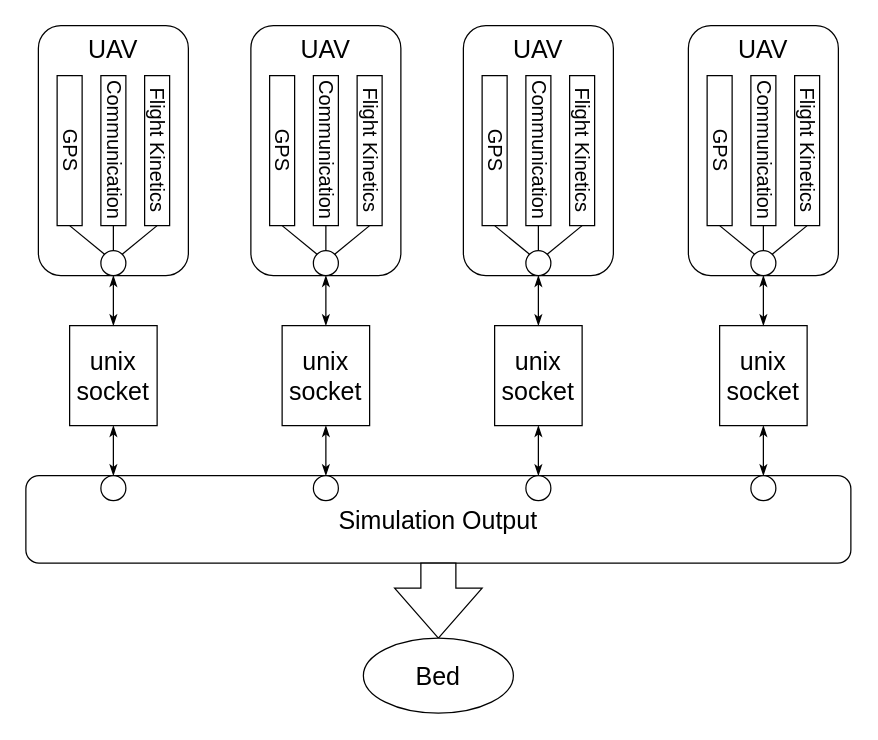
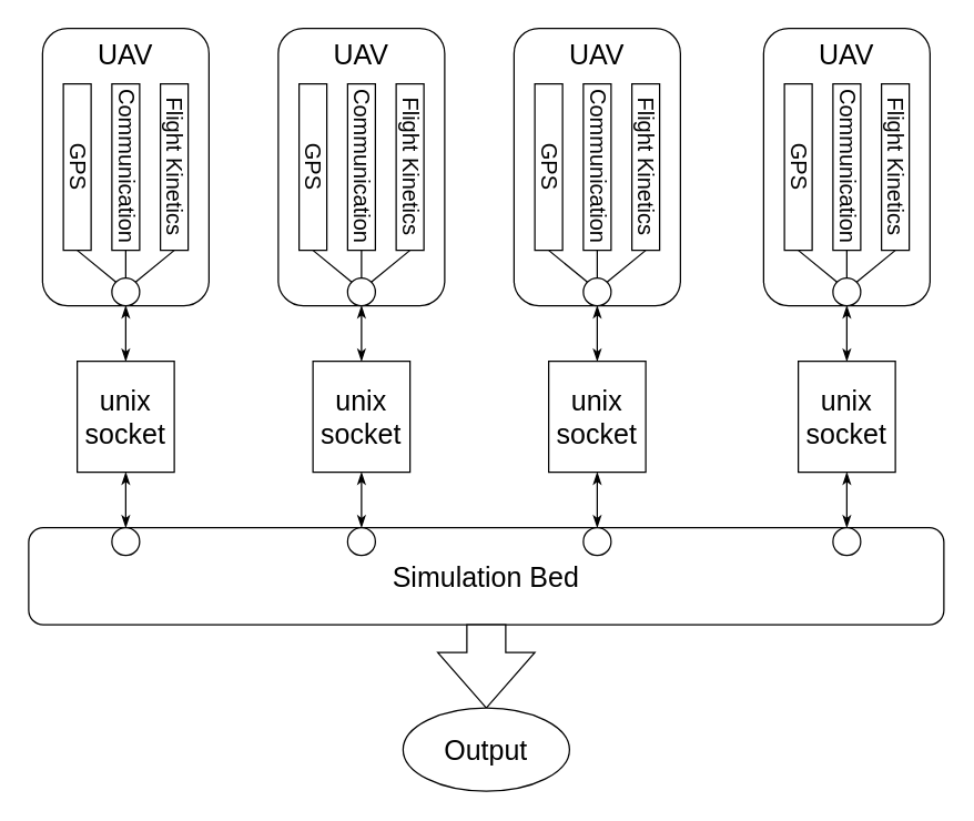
- <mxCell id="3" value="Simulation Output" style="rounded=1;whiteSpace=wrap;html=1;fontSize=20;" vertex="1" parent="1"><mxGeometry x="20" y="380" width="660" height="70" as="geometry" /></mxCell>
+ <mxCell id="3" value="Simulation Bed" style="rounded=1;whiteSpace=wrap;html=1;fontSize=20;" vertex="1" parent="1"><mxGeometry x="20" y="380" width="660" height="70" as="geometry" /></mxCell>
- <mxCell id="52" value="Bed" style="ellipse;whiteSpace=wrap;html=1;fontSize=20;" vertex="1" parent="1"><mxGeometry x="290" y="510" width="120" height="60" as="geometry" /></mxCell>
+ <mxCell id="52" value="Output" style="ellipse;whiteSpace=wrap;html=1;fontSize=20;" vertex="1" parent="1"><mxGeometry x="290" y="510" width="120" height="60" as="geometry" /></mxCell>
